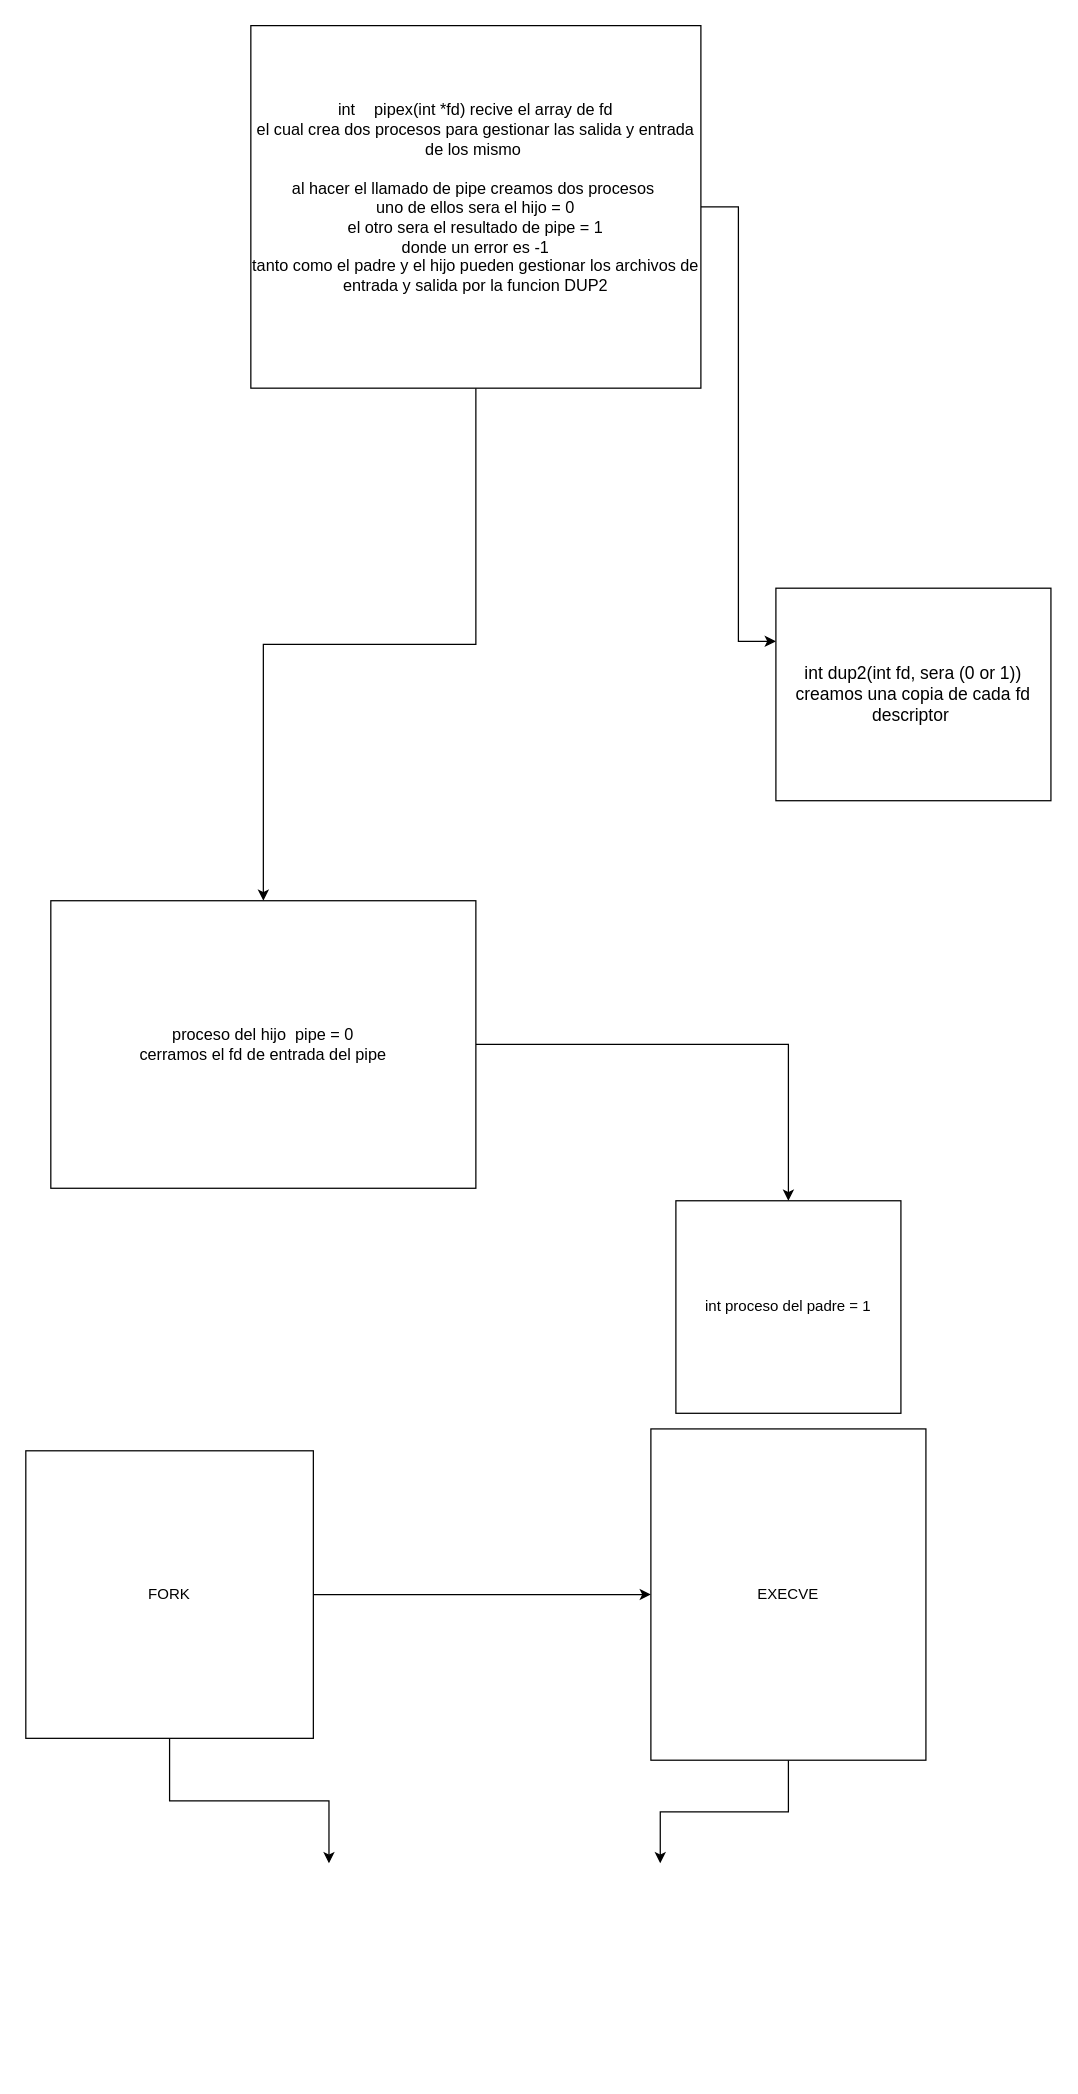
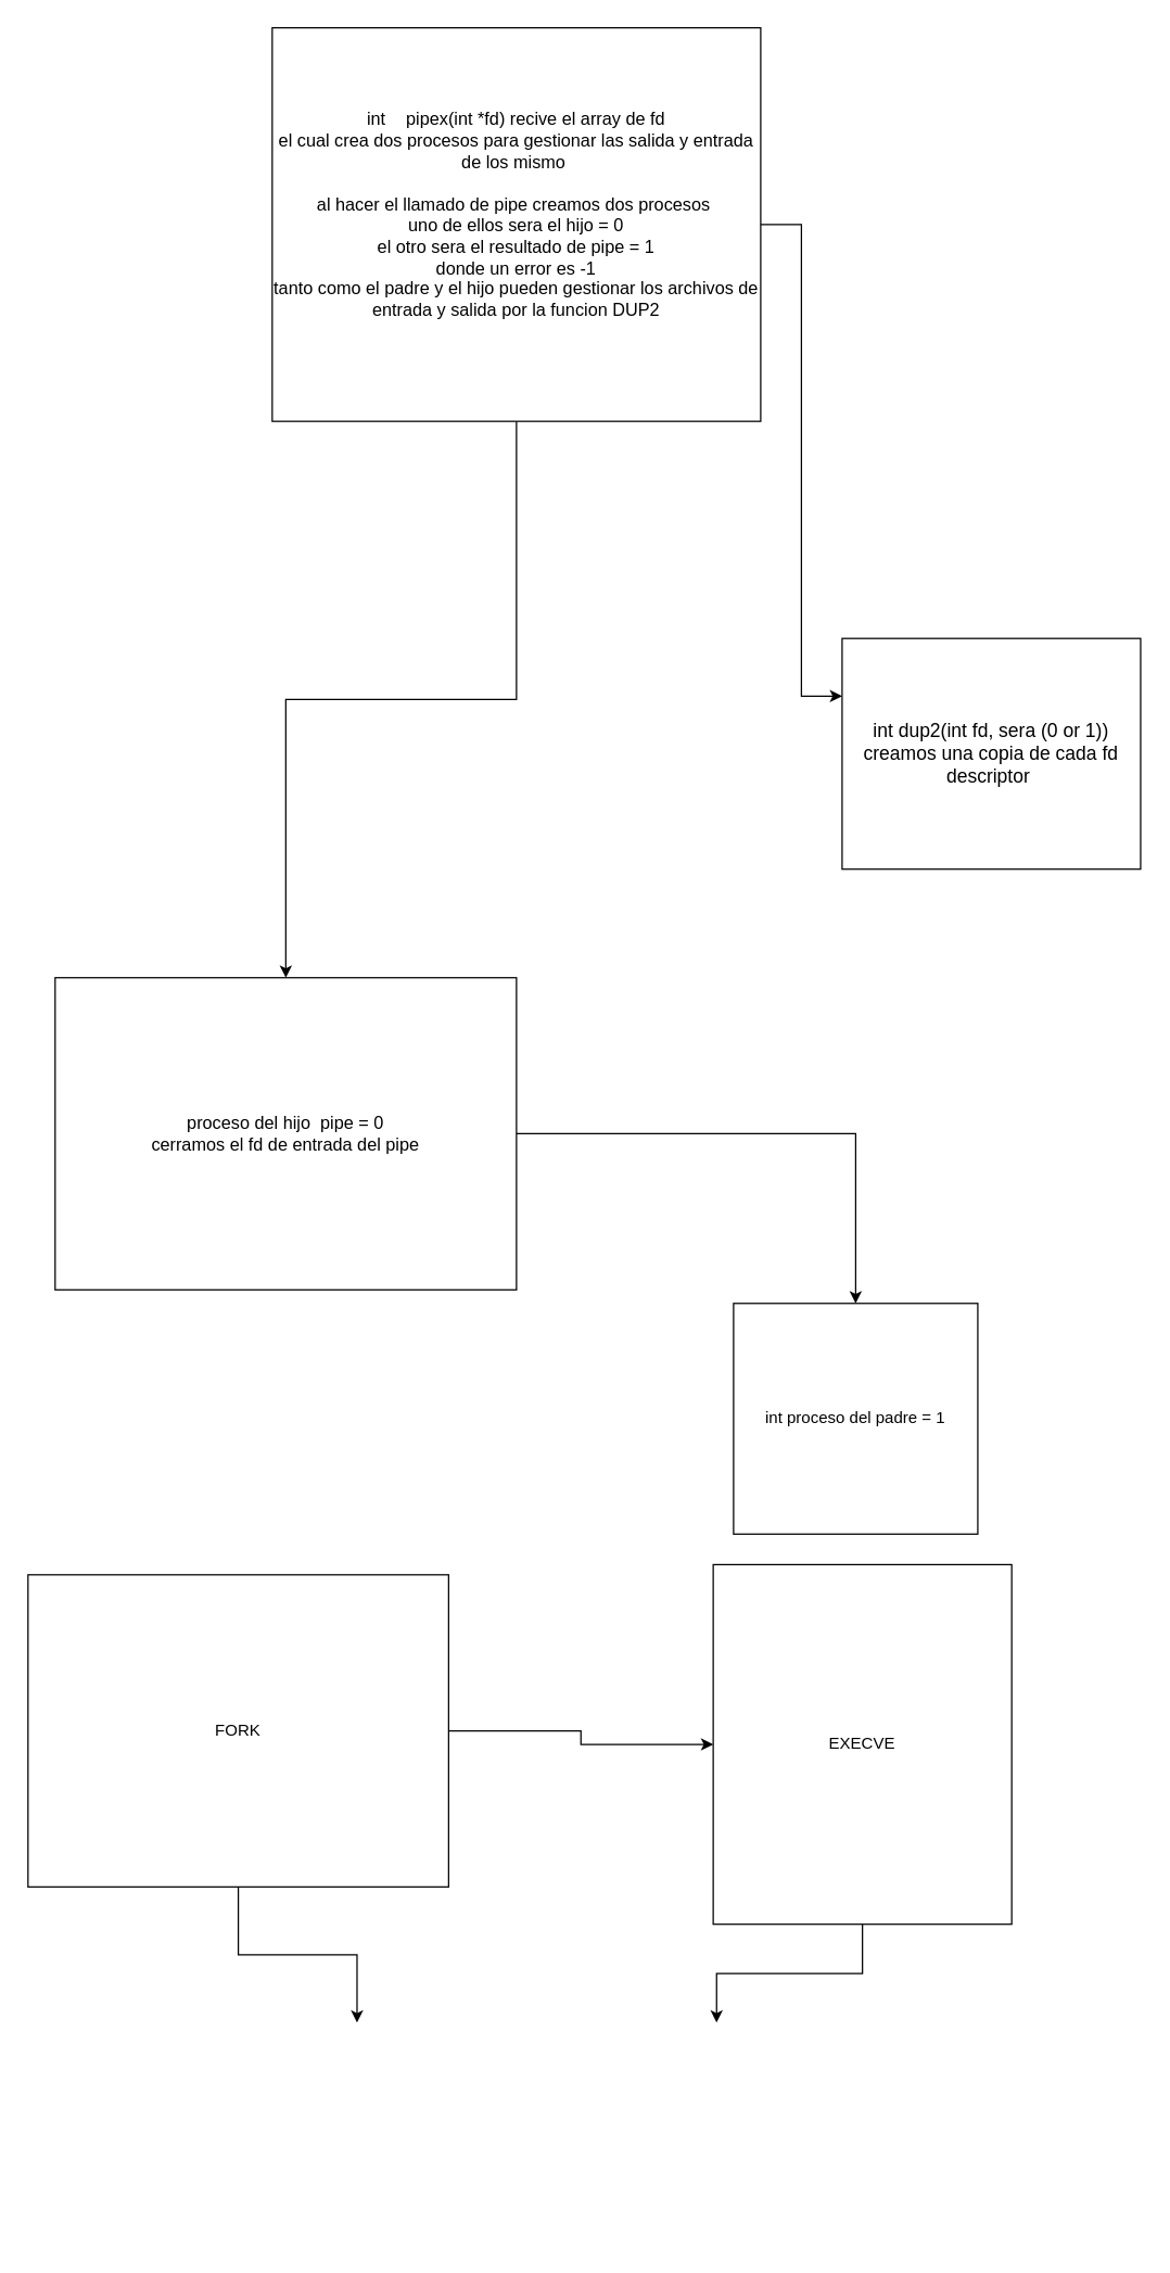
- <mxCell id="11" value="FORK" style="rounded=0;whiteSpace=wrap;html=1;" vertex="1" parent="1"><mxGeometry x="20" y="1160" width="230" height="230" as="geometry" /></mxCell>
+ <mxCell id="11" value="FORK" style="rounded=0;whiteSpace=wrap;html=1;" vertex="1" parent="1"><mxGeometry x="20" y="1160" width="310" height="230" as="geometry" /></mxCell>
- <mxCell id="13" value="EXECVE" style="rounded=0;whiteSpace=wrap;html=1;" vertex="1" parent="1"><mxGeometry x="520" y="1142.5" width="220" height="265" as="geometry" /></mxCell>
+ <mxCell id="13" value="EXECVE" style="rounded=0;whiteSpace=wrap;html=1;" vertex="1" parent="1"><mxGeometry x="525" y="1152.5" width="220" height="265" as="geometry" /></mxCell>
